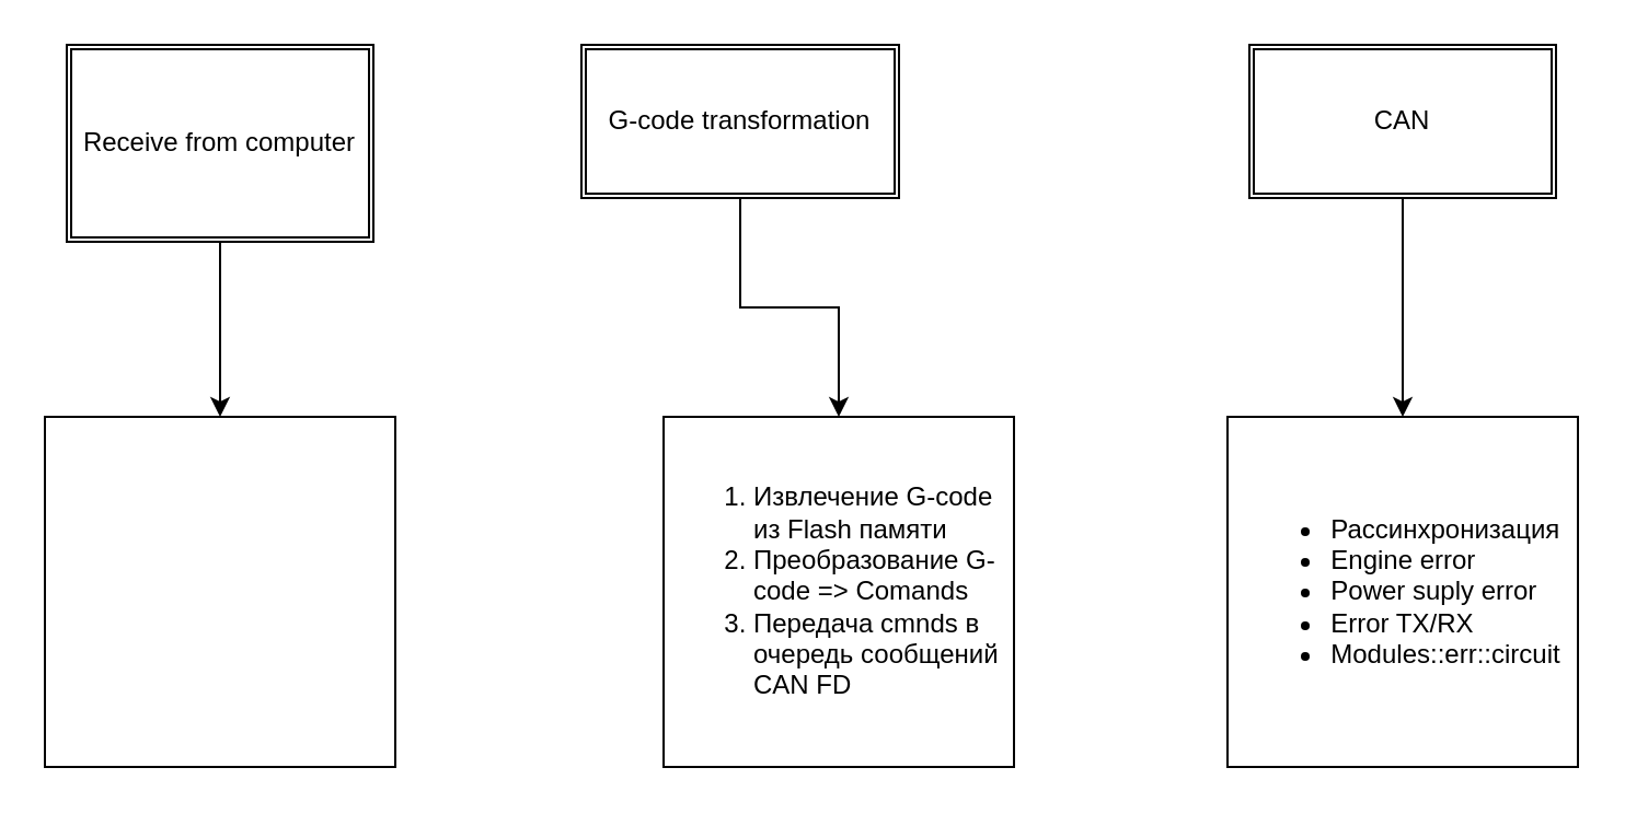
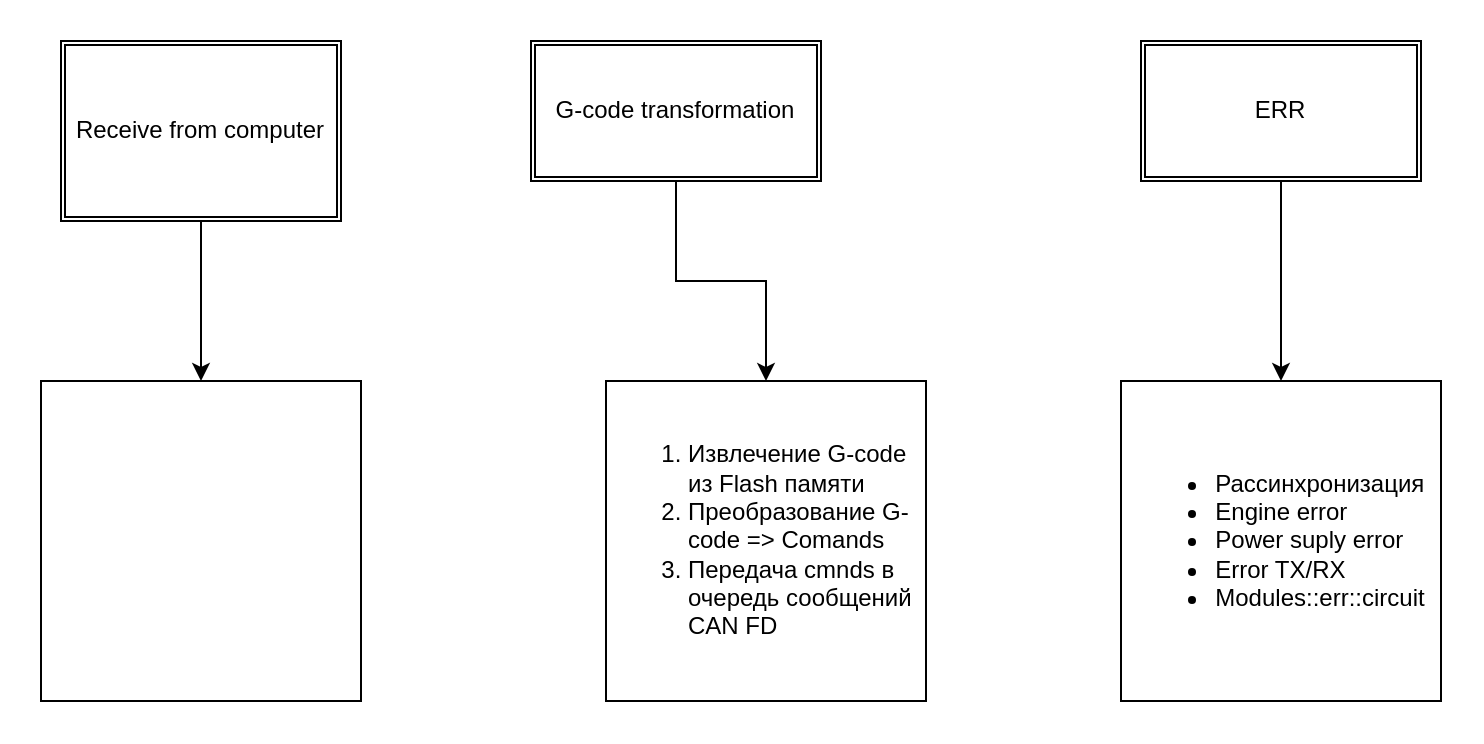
- <mxCell id="3" value="CAN" style="shape=ext;double=1;rounded=0;whiteSpace=wrap;html=1;" vertex="1" parent="1"><mxGeometry x="570" y="20" width="140" height="70" as="geometry" /></mxCell>
+ <mxCell id="3" value="ERR" style="shape=ext;double=1;rounded=0;whiteSpace=wrap;html=1;" vertex="1" parent="1"><mxGeometry x="570" y="20" width="140" height="70" as="geometry" /></mxCell>
